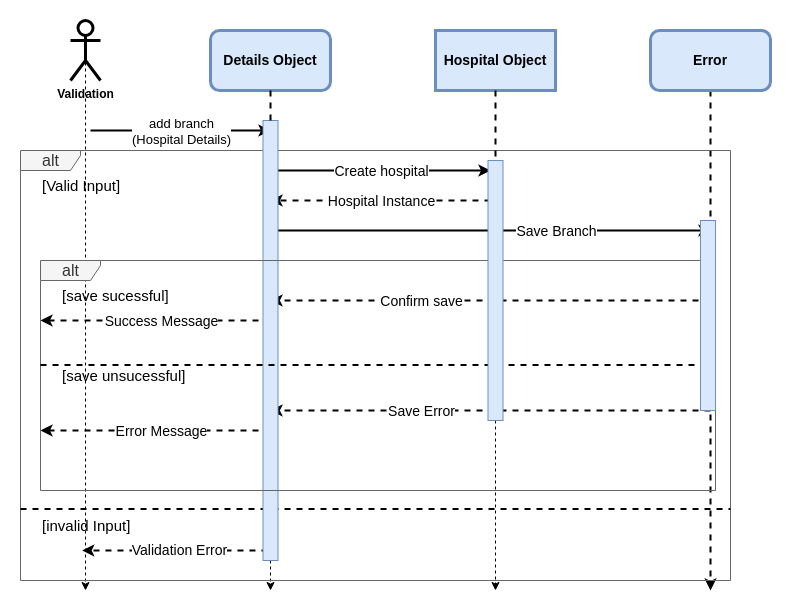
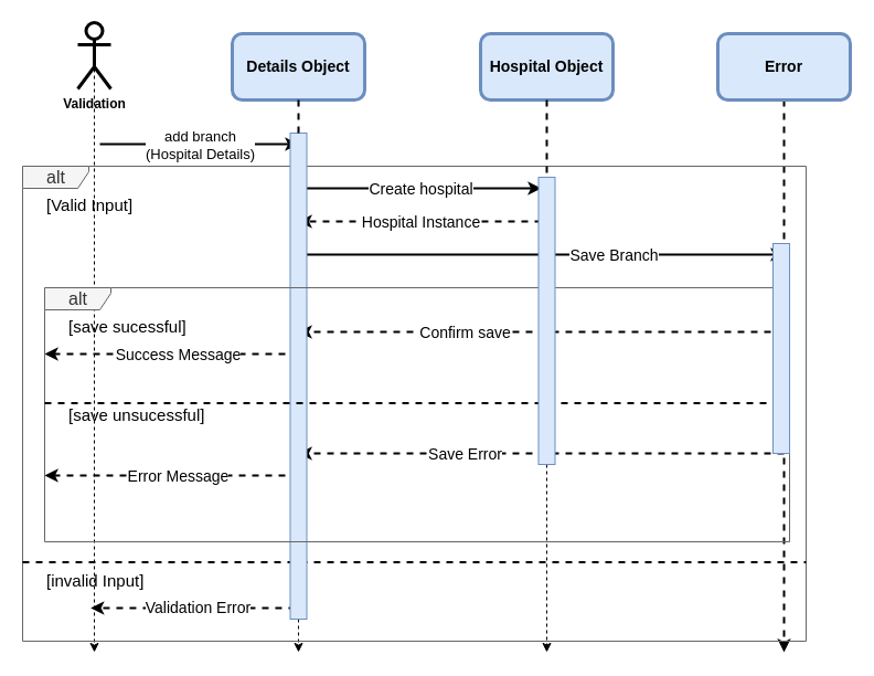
- <mxCell id="7" value="&lt;font style=&quot;font-size: 14px;&quot;&gt;&lt;b&gt;Hospital Object&lt;/b&gt;&lt;/font&gt;" style="whiteSpace=wrap;html=1;strokeWidth=3;fillColor=#dae8fc;strokeColor=#6c8ebf;rounded=0;" parent="1" vertex="1"><mxGeometry x="435" y="30" width="120" height="60" as="geometry" /></mxCell>
+ <mxCell id="7" value="&lt;font style=&quot;font-size: 14px;&quot;&gt;&lt;b&gt;Hospital Object&lt;/b&gt;&lt;/font&gt;" style="rounded=1;whiteSpace=wrap;html=1;strokeWidth=3;fillColor=#dae8fc;strokeColor=#6c8ebf;" parent="1" vertex="1"><mxGeometry x="435" y="30" width="120" height="60" as="geometry" /></mxCell>
